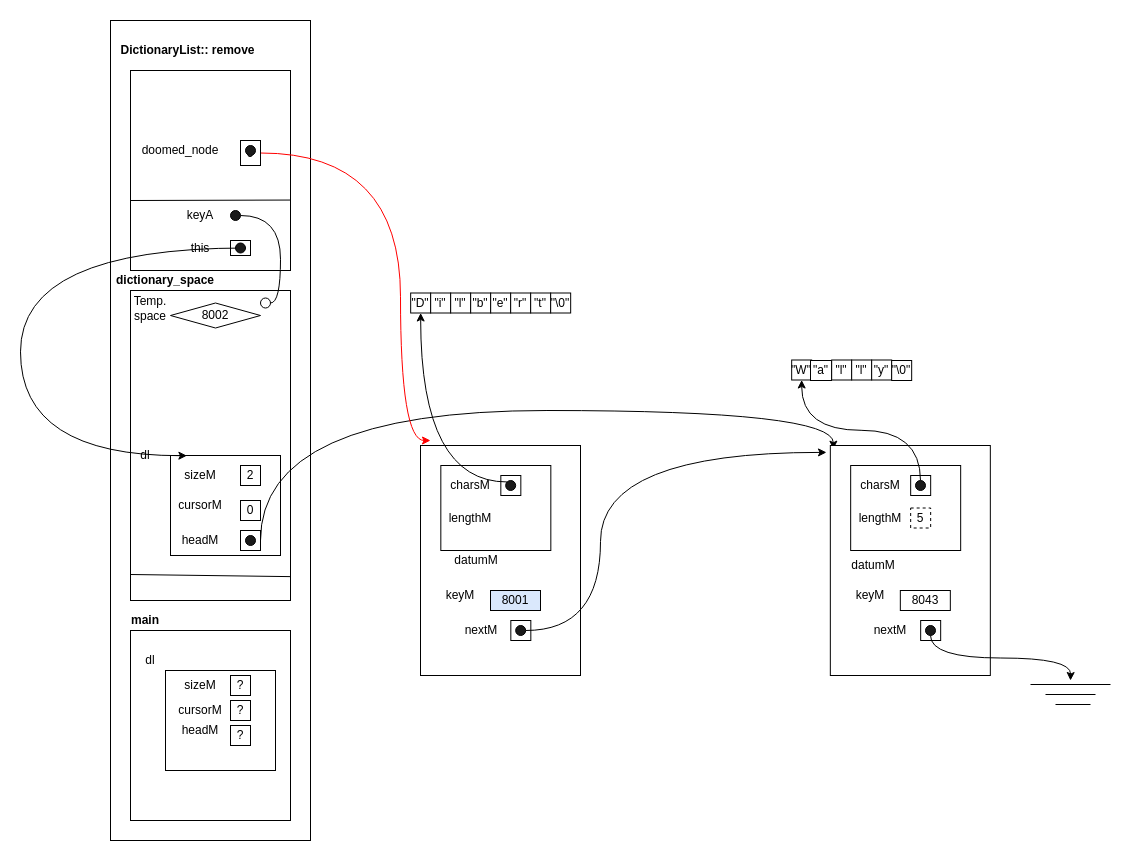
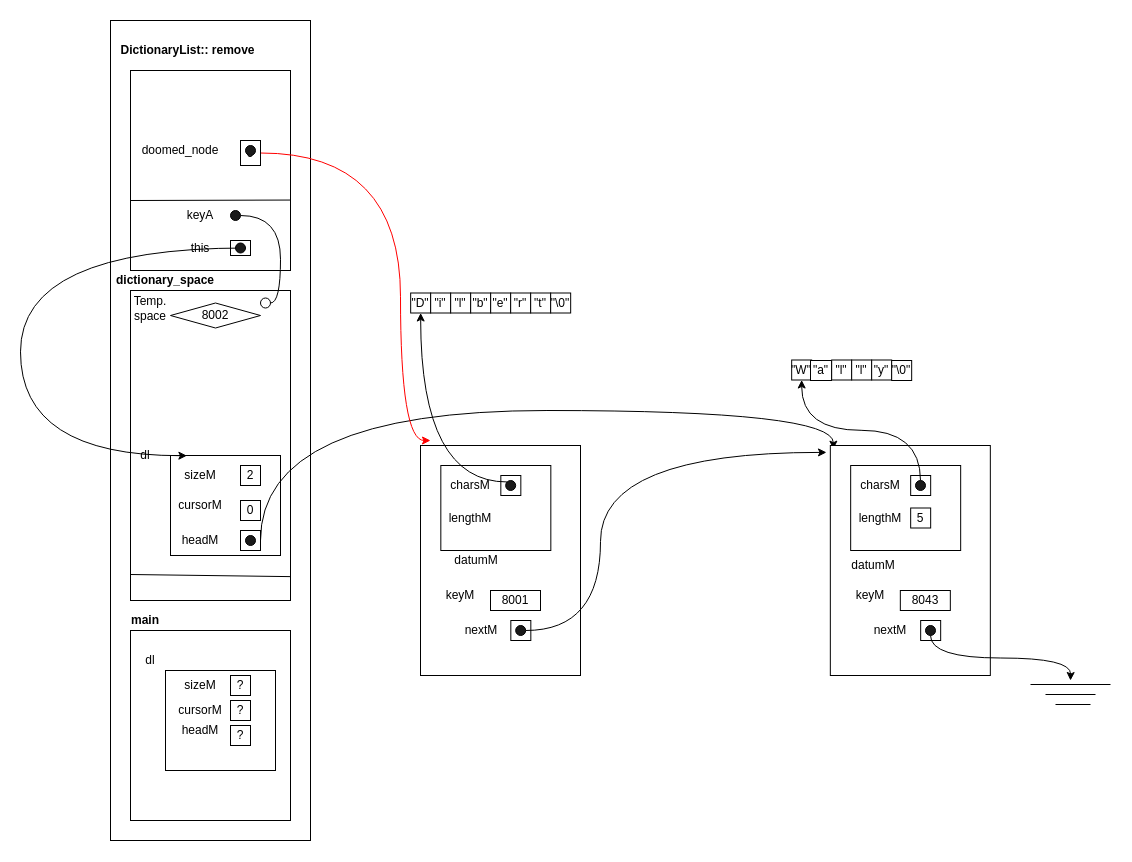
- <mxCell id="64" value="5" style="rounded=0;whiteSpace=wrap;html=1;dashed=1;" vertex="1" parent="1"><mxGeometry x="910.167" y="507.5" width="20" height="20" as="geometry" /></mxCell>
+ <mxCell id="64" value="5" style="rounded=0;whiteSpace=wrap;html=1;" vertex="1" parent="1"><mxGeometry x="910.167" y="507.5" width="20" height="20" as="geometry" /></mxCell>
- <mxCell id="52" value="8001" style="rounded=0;whiteSpace=wrap;html=1;fillColor=#dae8fc;" vertex="1" parent="1"><mxGeometry x="490" y="590" width="50" height="20" as="geometry" /></mxCell>
+ <mxCell id="52" value="8001" style="rounded=0;whiteSpace=wrap;html=1;" vertex="1" parent="1"><mxGeometry x="490" y="590" width="50" height="20" as="geometry" /></mxCell>
